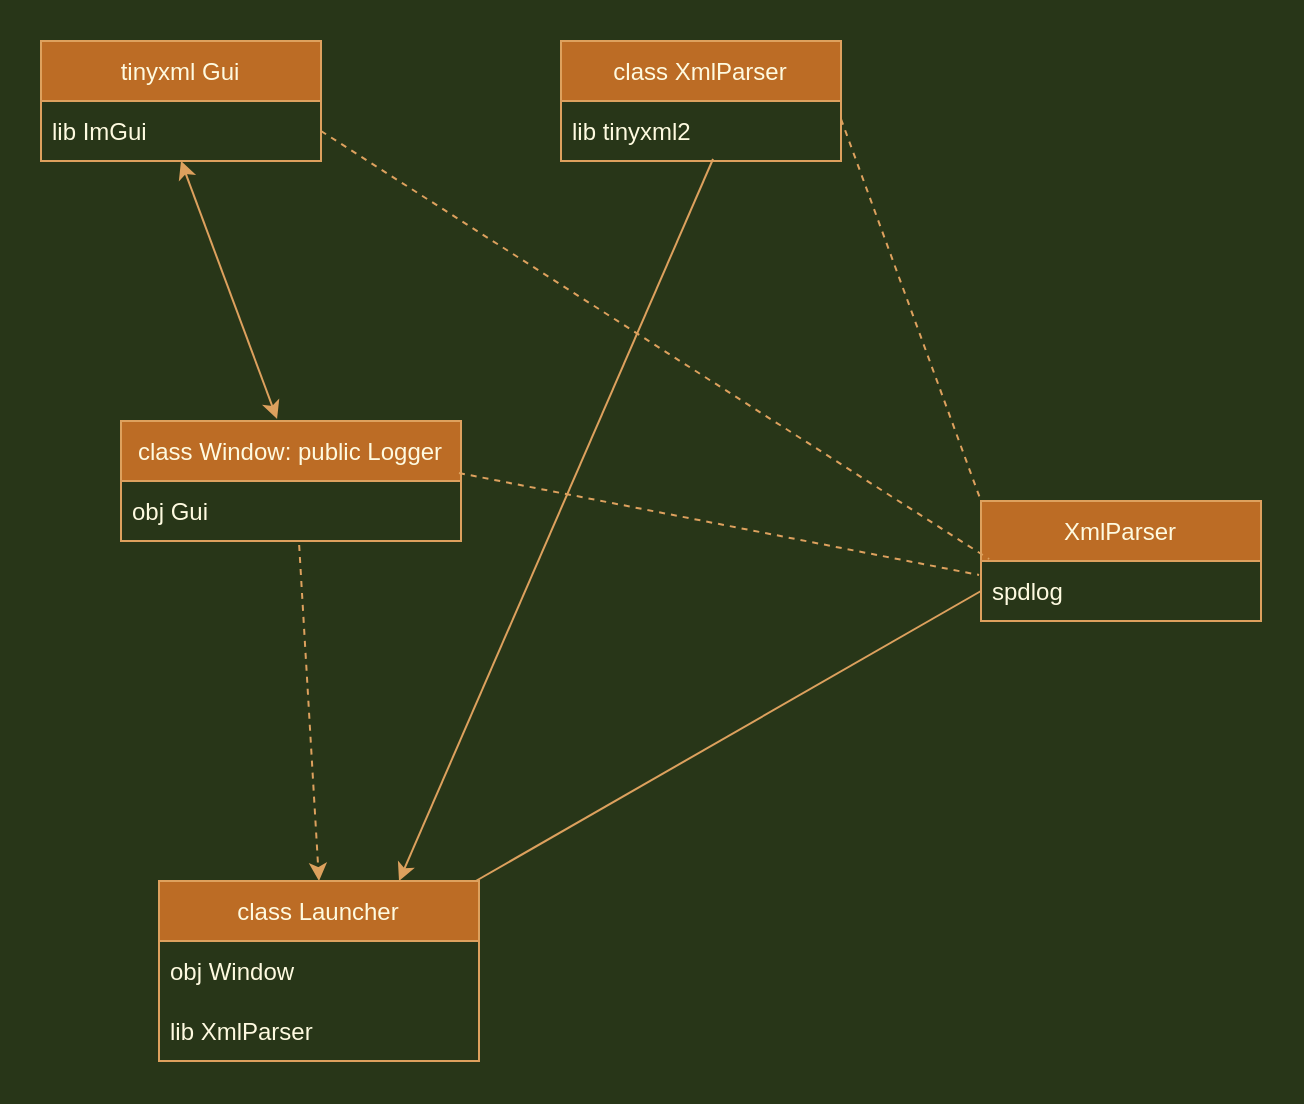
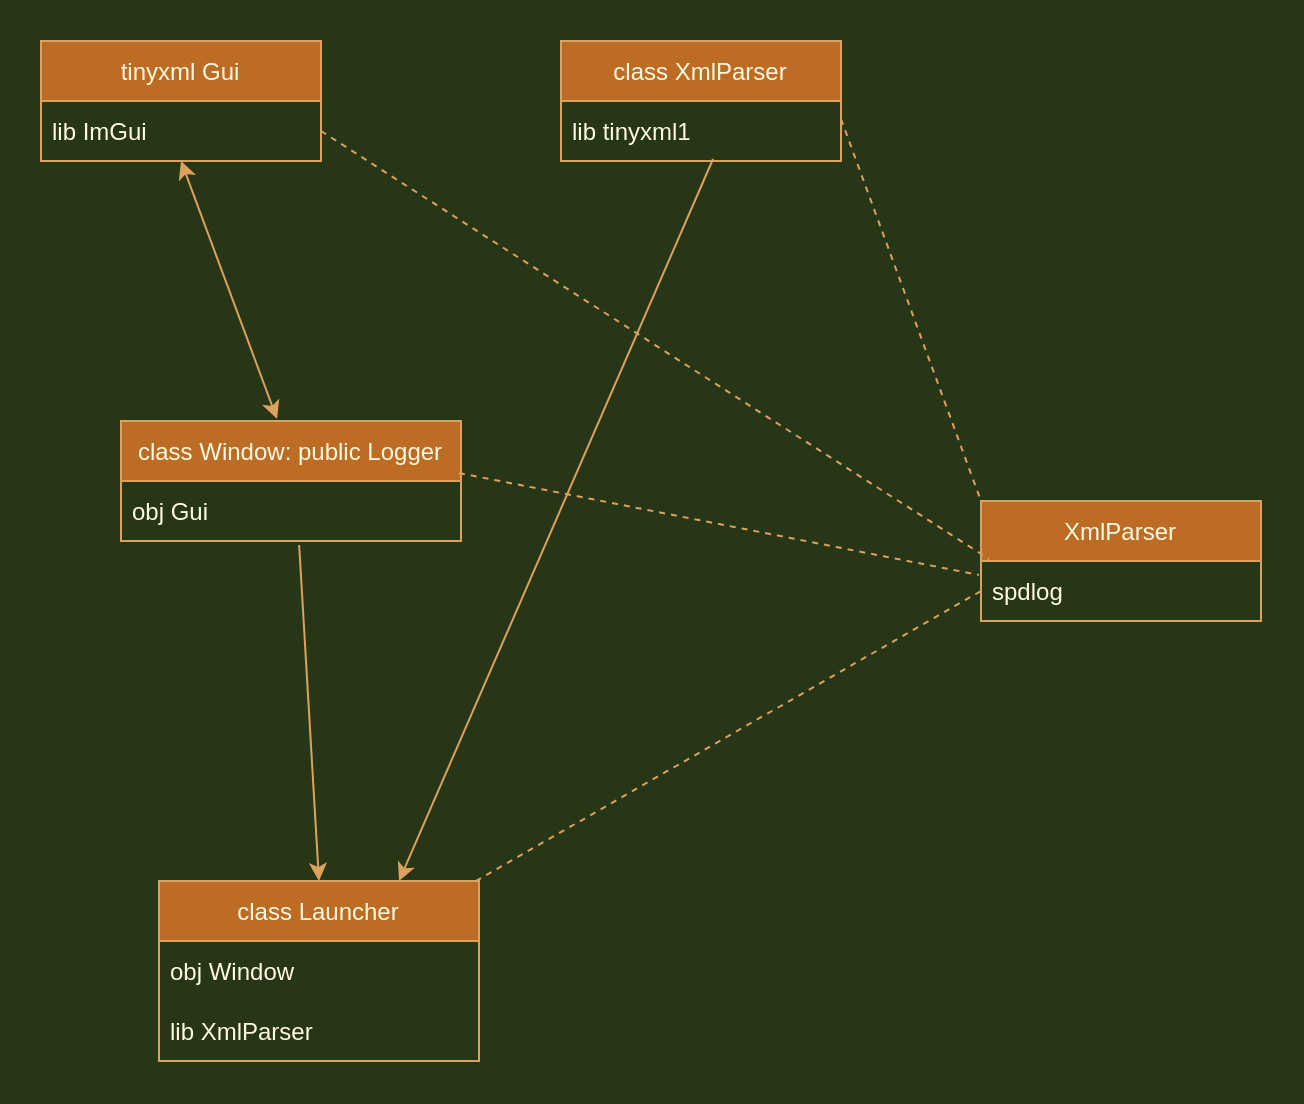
- <mxCell id="11" value="lib tinyxml2" style="text;strokeColor=none;fillColor=none;align=left;verticalAlign=middle;spacingLeft=4;spacingRight=4;overflow=hidden;points=[[0,0.5],[1,0.5]];portConstraint=eastwest;rotatable=0;rounded=0;sketch=0;fontColor=#FEFAE0;" vertex="1" parent="10"><mxGeometry y="30" width="140" height="30" as="geometry" /></mxCell>
+ <mxCell id="11" value="lib tinyxml1" style="text;strokeColor=none;fillColor=none;align=left;verticalAlign=middle;spacingLeft=4;spacingRight=4;overflow=hidden;points=[[0,0.5],[1,0.5]];portConstraint=eastwest;rotatable=0;rounded=0;sketch=0;fontColor=#FEFAE0;" vertex="1" parent="10"><mxGeometry y="30" width="140" height="30" as="geometry" /></mxCell>
- <mxCell id="19" value="" style="endArrow=classic;html=1;rounded=1;sketch=0;fontColor=#FEFAE0;strokeColor=#DDA15E;fillColor=#BC6C25;curved=0;entryX=0.5;entryY=0;entryDx=0;entryDy=0;exitX=0.524;exitY=1.067;exitDx=0;exitDy=0;exitPerimeter=0;dashed=1;" edge="1" parent="1" source="6" target="2"><mxGeometry width="50" height="50" relative="1" as="geometry"><mxPoint x="370" y="380" as="sourcePoint" /><mxPoint x="420" y="330" as="targetPoint" /></mxGeometry></mxCell>
+ <mxCell id="19" value="" style="endArrow=classic;html=1;rounded=1;sketch=0;fontColor=#FEFAE0;strokeColor=#DDA15E;fillColor=#BC6C25;curved=0;entryX=0.5;entryY=0;entryDx=0;entryDy=0;exitX=0.524;exitY=1.067;exitDx=0;exitDy=0;exitPerimeter=0;" edge="1" parent="1" source="6" target="2"><mxGeometry width="50" height="50" relative="1" as="geometry"><mxPoint x="370" y="380" as="sourcePoint" /><mxPoint x="420" y="330" as="targetPoint" /></mxGeometry></mxCell>
- <mxCell id="15" value="" style="endArrow=none;dashed=0;html=1;rounded=1;sketch=0;fontColor=#FEFAE0;strokeColor=#DDA15E;fillColor=#BC6C25;curved=0;entryX=0;entryY=0.5;entryDx=0;entryDy=0;" edge="1" parent="1" source="2" target="13"><mxGeometry width="50" height="50" relative="1" as="geometry"><mxPoint x="155" y="220" as="sourcePoint" /><mxPoint x="549.02" y="64.99" as="targetPoint" /></mxGeometry></mxCell>
+ <mxCell id="15" value="" style="endArrow=none;dashed=1;html=1;rounded=1;sketch=0;fontColor=#FEFAE0;strokeColor=#DDA15E;fillColor=#BC6C25;curved=0;entryX=0;entryY=0.5;entryDx=0;entryDy=0;" edge="1" parent="1" source="2" target="13"><mxGeometry width="50" height="50" relative="1" as="geometry"><mxPoint x="155" y="220" as="sourcePoint" /><mxPoint x="549.02" y="64.99" as="targetPoint" /></mxGeometry></mxCell>
